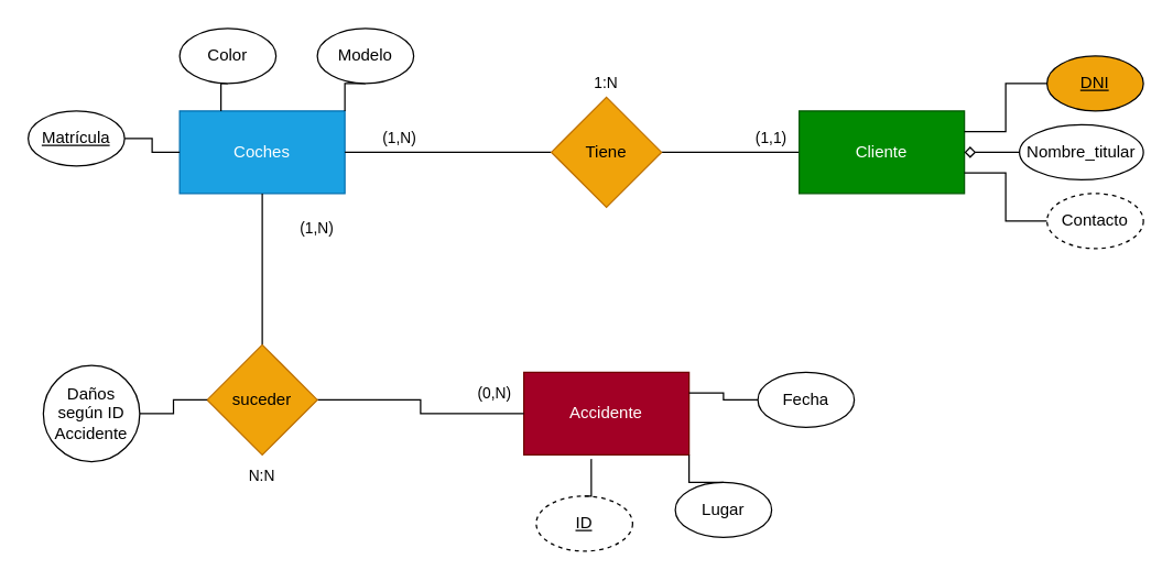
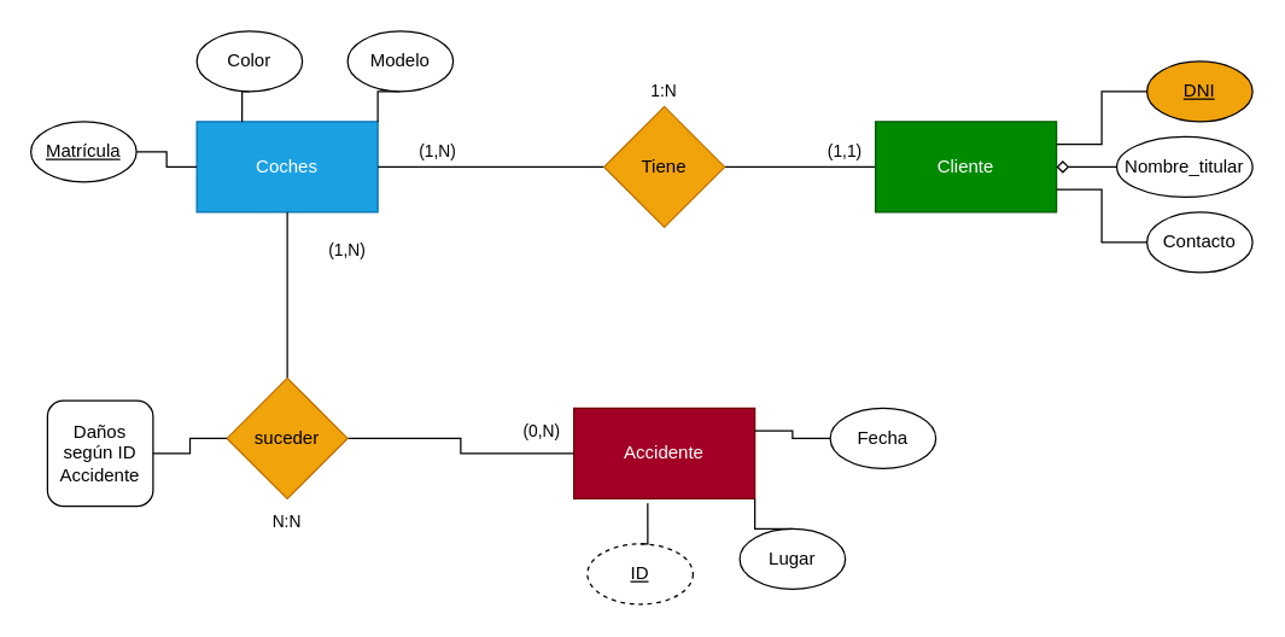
- <mxCell id="16" value="Contacto" style="ellipse;whiteSpace=wrap;html=1;dashed=1;" vertex="1" parent="1"><mxGeometry x="760" y="140" width="70" height="40" as="geometry" /></mxCell>
+ <mxCell id="16" value="Contacto" style="ellipse;whiteSpace=wrap;html=1;" vertex="1" parent="1"><mxGeometry x="760" y="140" width="70" height="40" as="geometry" /></mxCell>
- <mxCell id="36" value="Daños según ID Accidente" style="ellipse;whiteSpace=wrap;html=1;" vertex="1" parent="1"><mxGeometry x="31" y="265" width="70" height="70" as="geometry" /></mxCell>
+ <mxCell id="36" value="Daños según ID Accidente" style="whiteSpace=wrap;html=1;rounded=1;" vertex="1" parent="1"><mxGeometry x="31" y="265" width="70" height="70" as="geometry" /></mxCell>
